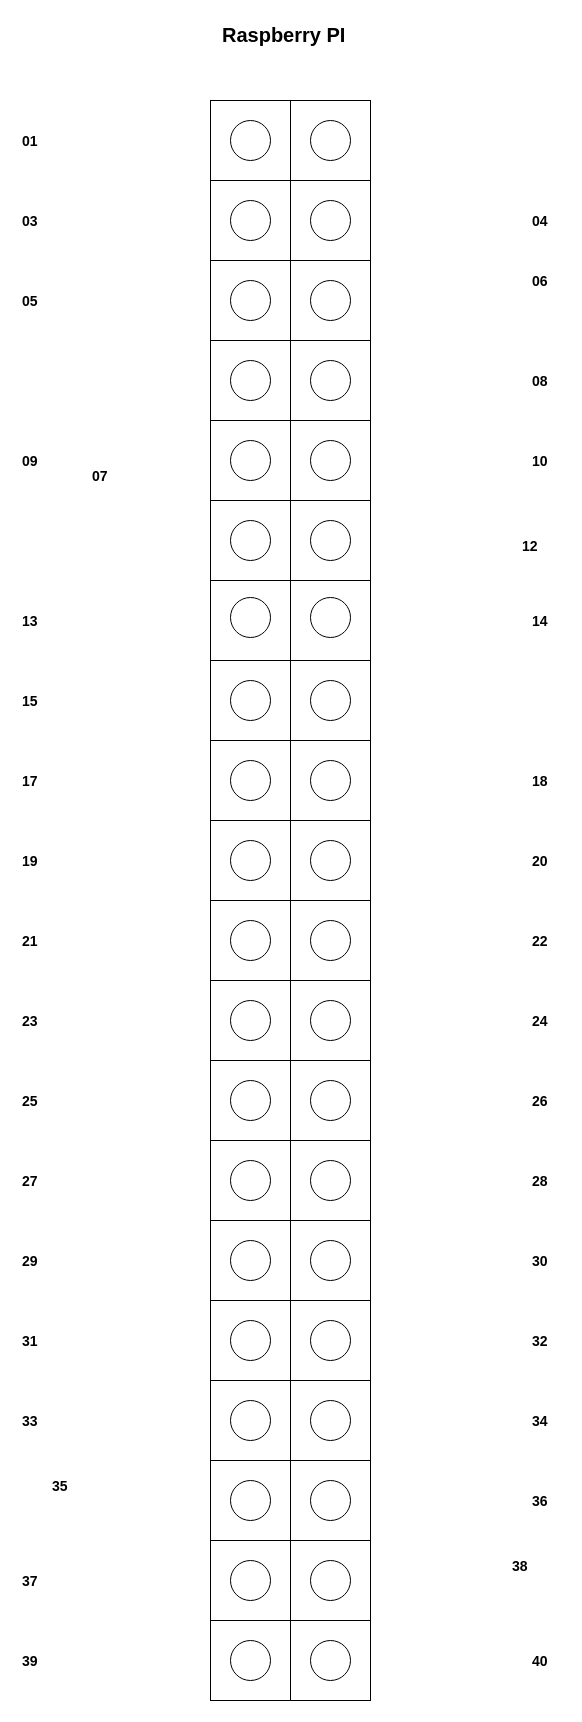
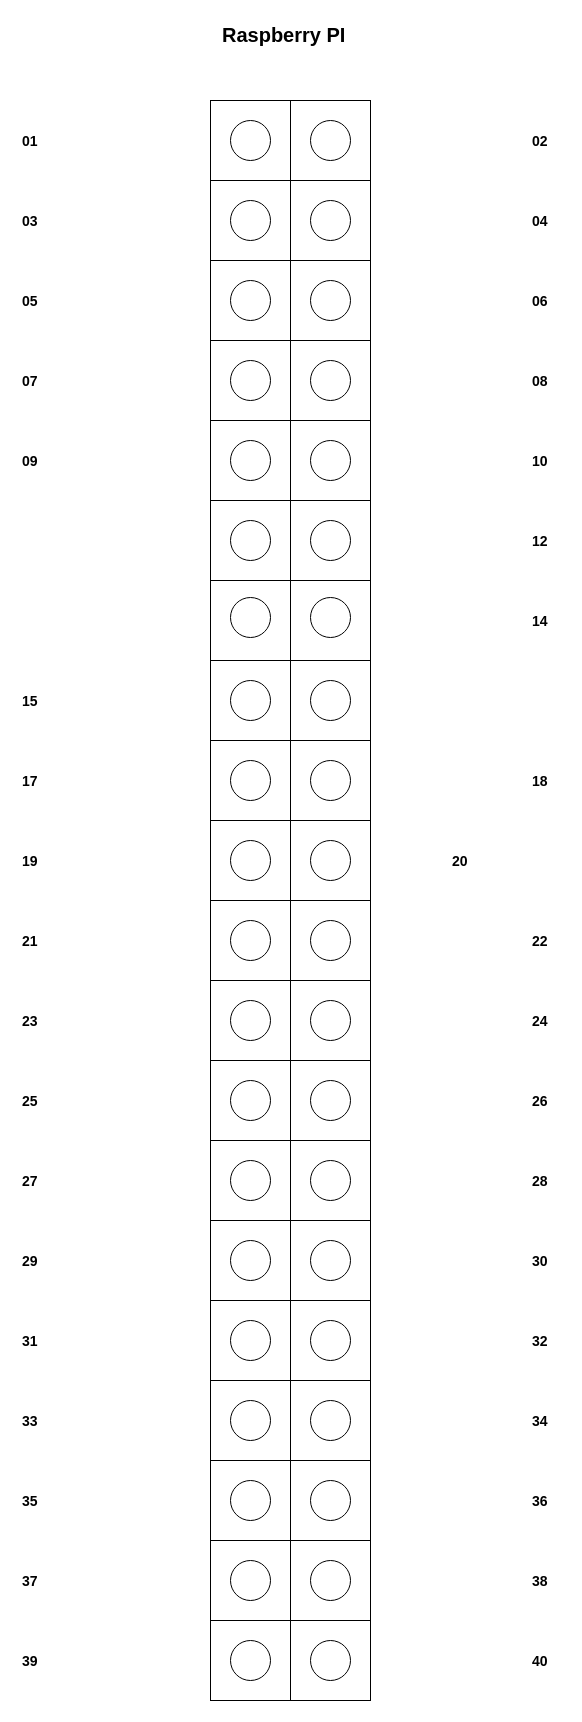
+ <mxCell id="61" value="&lt;b&gt;&lt;font style=&quot;font-size: 14px&quot;&gt;02&lt;/font&gt;&lt;/b&gt;" style="text;html=1;resizable=0;points=[];autosize=1;align=left;verticalAlign=top;spacingTop=-4;" vertex="1" parent="1"><mxGeometry x="530" y="130" width="30" height="20" as="geometry" /></mxCell>
- <mxCell id="63" value="&lt;span style=&quot;font-size: 14px&quot;&gt;&lt;b&gt;06&lt;/b&gt;&lt;/span&gt;" style="text;html=1;resizable=0;points=[];autosize=1;align=left;verticalAlign=top;spacingTop=-4;" vertex="1" parent="1"><mxGeometry x="530" y="270" width="30" height="20" as="geometry" /></mxCell>
+ <mxCell id="63" value="&lt;span style=&quot;font-size: 14px&quot;&gt;&lt;b&gt;06&lt;/b&gt;&lt;/span&gt;" style="text;html=1;resizable=0;points=[];autosize=1;align=left;verticalAlign=top;spacingTop=-4;" vertex="1" parent="1"><mxGeometry x="530" y="290" width="30" height="20" as="geometry" /></mxCell>
- <mxCell id="19" value="&lt;b&gt;&lt;font style=&quot;font-size: 14px&quot;&gt;07&lt;/font&gt;&lt;/b&gt;" style="text;html=1;resizable=0;points=[];autosize=1;align=left;verticalAlign=top;spacingTop=-4;" vertex="1" parent="1"><mxGeometry x="90" y="465" width="30" height="20" as="geometry" /></mxCell>
+ <mxCell id="19" value="&lt;b&gt;&lt;font style=&quot;font-size: 14px&quot;&gt;07&lt;/font&gt;&lt;/b&gt;" style="text;html=1;resizable=0;points=[];autosize=1;align=left;verticalAlign=top;spacingTop=-4;" vertex="1" parent="1"><mxGeometry x="20" y="370" width="30" height="20" as="geometry" /></mxCell>
- <mxCell id="66" value="&lt;b&gt;&lt;font style=&quot;font-size: 14px&quot;&gt;12&lt;/font&gt;&lt;/b&gt;" style="text;html=1;resizable=0;points=[];autosize=1;align=left;verticalAlign=top;spacingTop=-4;" vertex="1" parent="1"><mxGeometry x="520" y="535" width="30" height="20" as="geometry" /></mxCell>
+ <mxCell id="66" value="&lt;b&gt;&lt;font style=&quot;font-size: 14px&quot;&gt;12&lt;/font&gt;&lt;/b&gt;" style="text;html=1;resizable=0;points=[];autosize=1;align=left;verticalAlign=top;spacingTop=-4;" vertex="1" parent="1"><mxGeometry x="530" y="530" width="30" height="20" as="geometry" /></mxCell>
- <mxCell id="21" value="&lt;b&gt;&lt;font style=&quot;font-size: 14px&quot;&gt;13&lt;/font&gt;&lt;/b&gt;" style="text;html=1;resizable=0;points=[];autosize=1;align=left;verticalAlign=top;spacingTop=-4;" vertex="1" parent="1"><mxGeometry x="20" y="610" width="30" height="20" as="geometry" /></mxCell>
- <mxCell id="69" value="&lt;b&gt;&lt;font style=&quot;font-size: 14px&quot;&gt;20&lt;/font&gt;&lt;/b&gt;" style="text;html=1;resizable=0;points=[];autosize=1;align=left;verticalAlign=top;spacingTop=-4;" vertex="1" parent="1"><mxGeometry x="530" y="850" width="30" height="20" as="geometry" /></mxCell>
+ <mxCell id="69" value="&lt;b&gt;&lt;font style=&quot;font-size: 14px&quot;&gt;20&lt;/font&gt;&lt;/b&gt;" style="text;html=1;resizable=0;points=[];autosize=1;align=left;verticalAlign=top;spacingTop=-4;" vertex="1" parent="1"><mxGeometry x="450" y="850" width="30" height="20" as="geometry" /></mxCell>
- <mxCell id="38" value="&lt;b&gt;&lt;font style=&quot;font-size: 14px&quot;&gt;35&lt;/font&gt;&lt;/b&gt;" style="text;html=1;resizable=0;points=[];autosize=1;align=left;verticalAlign=top;spacingTop=-4;" vertex="1" parent="1"><mxGeometry x="50" y="1475" width="30" height="20" as="geometry" /></mxCell>
+ <mxCell id="38" value="&lt;b&gt;&lt;font style=&quot;font-size: 14px&quot;&gt;35&lt;/font&gt;&lt;/b&gt;" style="text;html=1;resizable=0;points=[];autosize=1;align=left;verticalAlign=top;spacingTop=-4;" vertex="1" parent="1"><mxGeometry x="20" y="1490" width="30" height="20" as="geometry" /></mxCell>
- <mxCell id="78" value="&lt;b&gt;&lt;font style=&quot;font-size: 14px&quot;&gt;38&lt;/font&gt;&lt;/b&gt;" style="text;html=1;resizable=0;points=[];autosize=1;align=left;verticalAlign=top;spacingTop=-4;" vertex="1" parent="1"><mxGeometry x="510" y="1555" width="30" height="20" as="geometry" /></mxCell>
+ <mxCell id="78" value="&lt;b&gt;&lt;font style=&quot;font-size: 14px&quot;&gt;38&lt;/font&gt;&lt;/b&gt;" style="text;html=1;resizable=0;points=[];autosize=1;align=left;verticalAlign=top;spacingTop=-4;" vertex="1" parent="1"><mxGeometry x="530" y="1570" width="30" height="20" as="geometry" /></mxCell>
